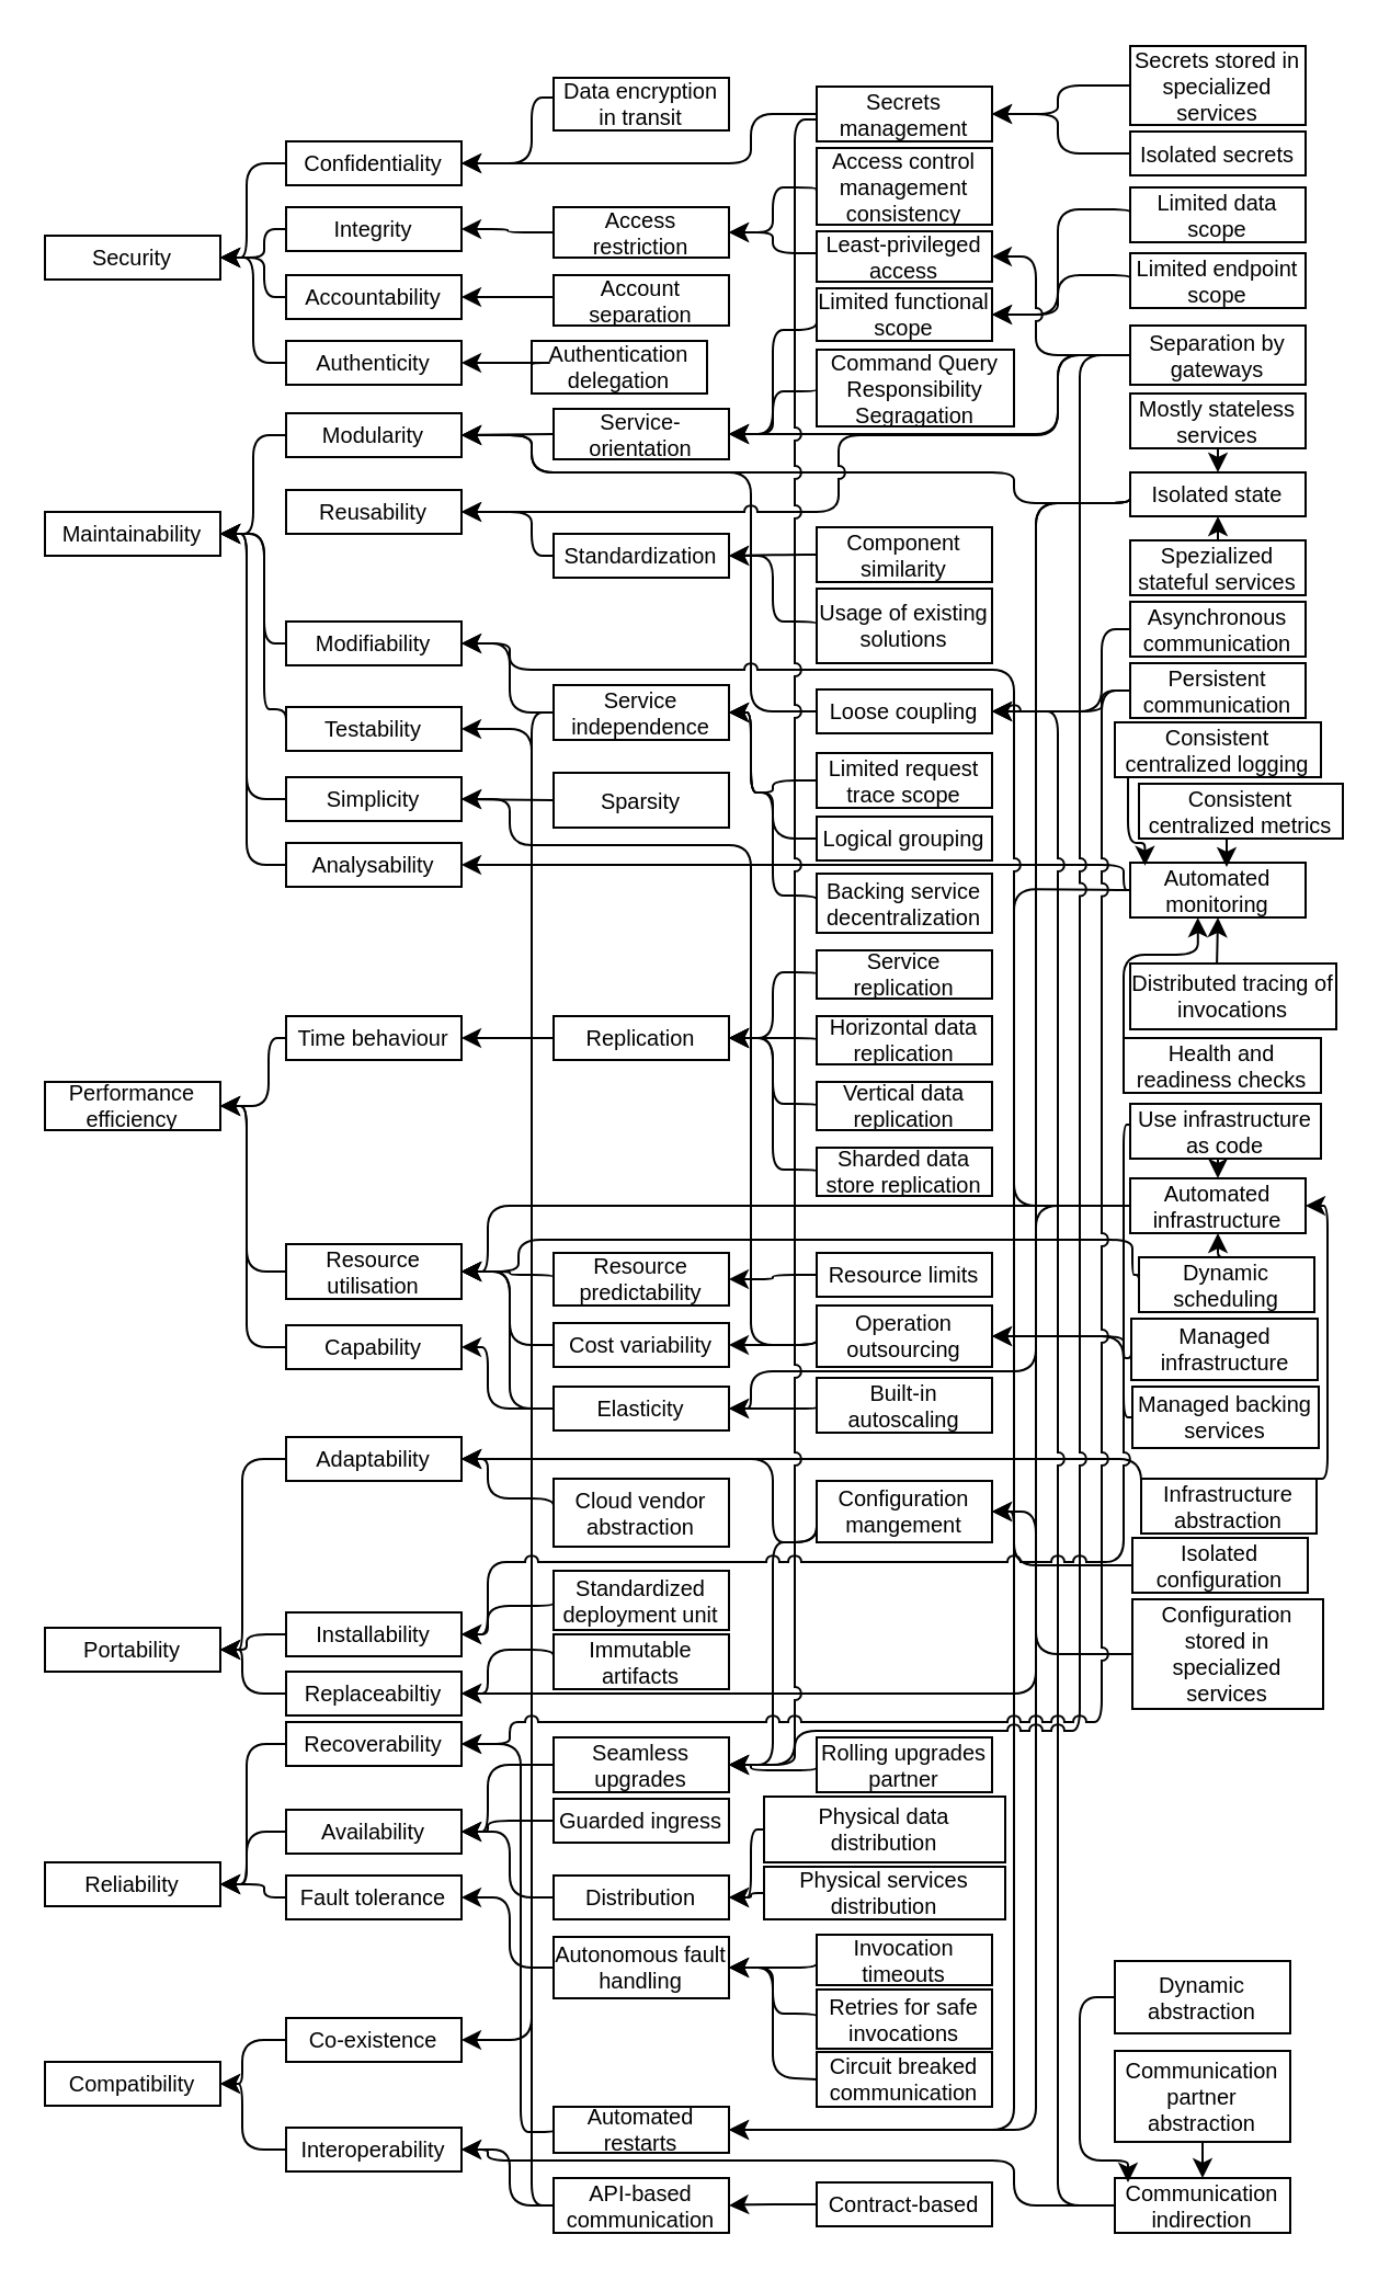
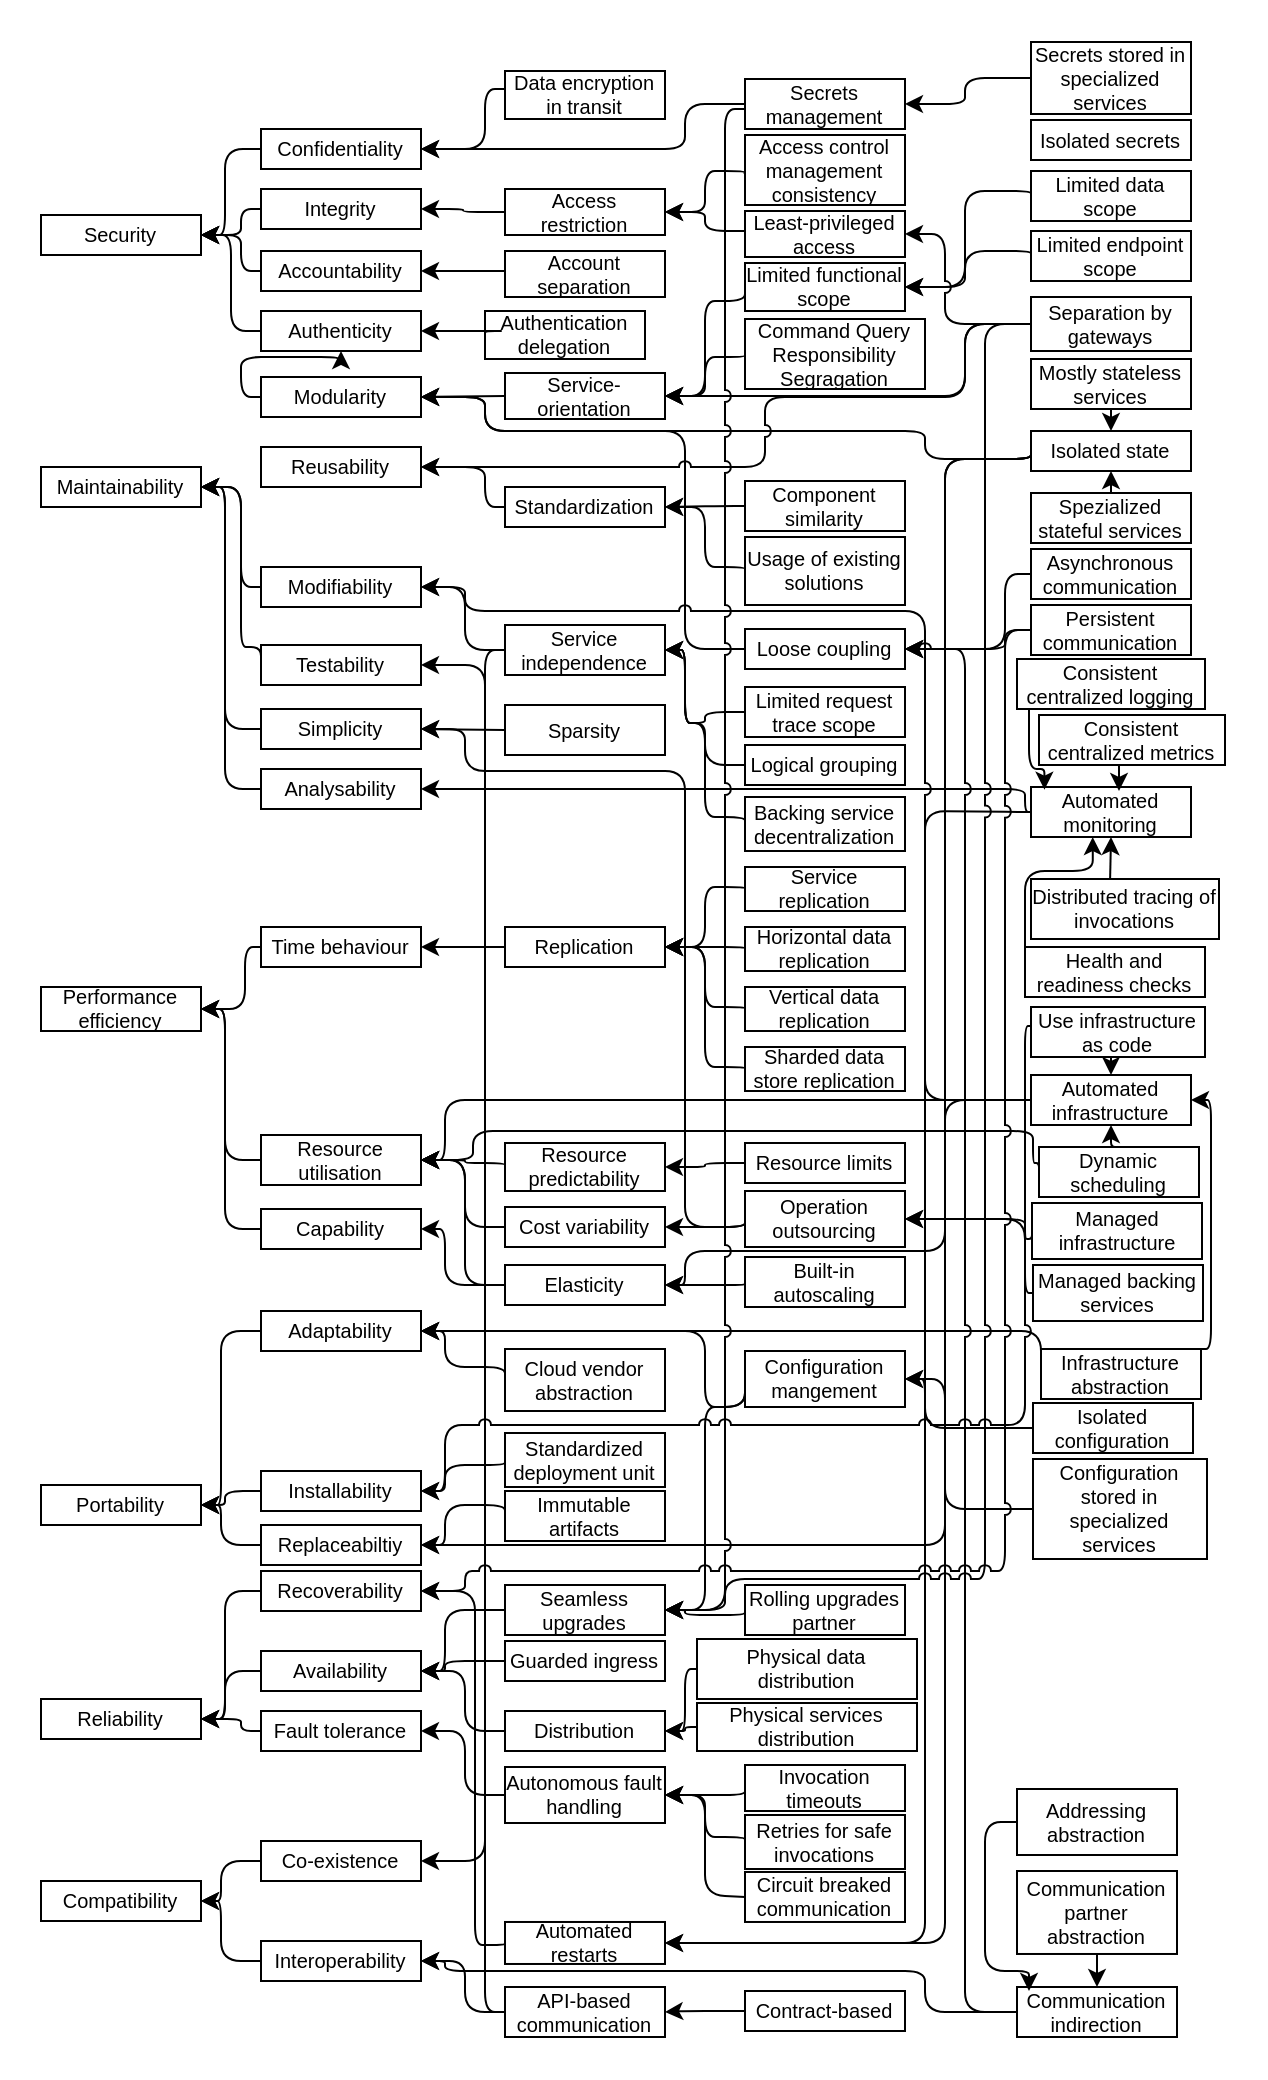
- <mxCell id="117" value="" style="endArrow=classic;html=1;fontSize=10;exitX=0;exitY=0.5;exitDx=0;exitDy=0;edgeStyle=orthogonalEdgeStyle;entryX=1;entryY=0.5;entryDx=0;entryDy=0;" parent="1" source="205" target="115" edge="1"><mxGeometry width="50" height="50" relative="1" as="geometry"><mxPoint x="372" y="54" as="sourcePoint" /><mxPoint x="432" y="89" as="targetPoint" /><Array as="points"><mxPoint x="482" y="70" /><mxPoint x="482" y="52" /></Array></mxGeometry></mxCell>
- <mxCell id="44" value="" style="endArrow=classic;html=1;fontSize=10;entryX=1;entryY=0.5;entryDx=0;entryDy=0;exitX=0;exitY=0.5;exitDx=0;exitDy=0;edgeStyle=orthogonalEdgeStyle;" parent="1" source="9" target="2" edge="1"><mxGeometry width="50" height="50" relative="1" as="geometry"><mxPoint x="30" y="248" as="sourcePoint" /><mxPoint x="80" y="198" as="targetPoint" /></mxGeometry></mxCell>
+ <mxCell id="44" value="" style="endArrow=classic;html=1;fontSize=10;exitX=0;exitY=0.5;exitDx=0;exitDy=0;edgeStyle=orthogonalEdgeStyle;" parent="1" source="9" target="85" edge="1"><mxGeometry width="50" height="50" relative="1" as="geometry"><mxPoint x="30" y="248" as="sourcePoint" /><mxPoint x="80" y="198" as="targetPoint" /></mxGeometry></mxCell>
- <mxCell id="185" value="Dynamic abstraction" style="rounded=0;whiteSpace=wrap;html=1;fontSize=10;" parent="1" vertex="1"><mxGeometry x="508" y="894" width="80" height="33" as="geometry" /></mxCell>
+ <mxCell id="185" value="Addressing abstraction" style="rounded=0;whiteSpace=wrap;html=1;fontSize=10;" parent="1" vertex="1"><mxGeometry x="508" y="894" width="80" height="33" as="geometry" /></mxCell>
